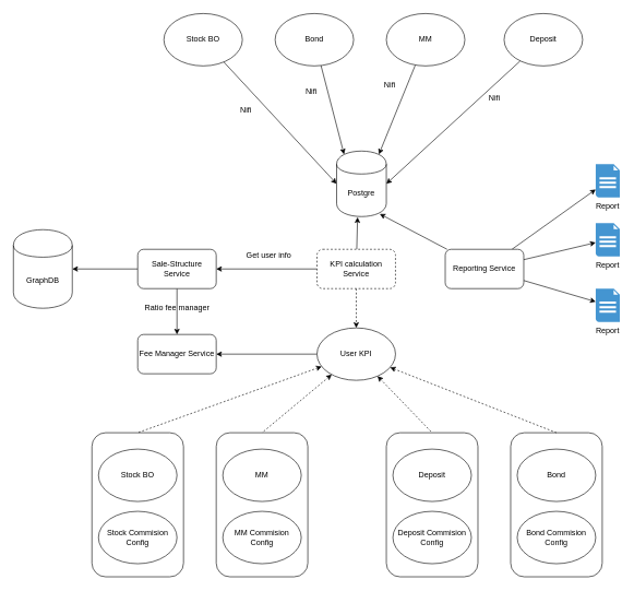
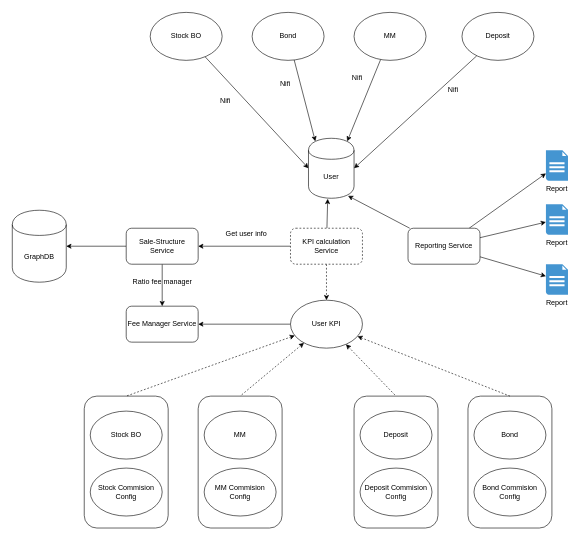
- <mxCell id="10" value="Postgre" style="shape=cylinder;whiteSpace=wrap;html=1;boundedLbl=1;backgroundOutline=1;" parent="1" vertex="1"><mxGeometry x="514" y="230" width="76" height="100" as="geometry" /></mxCell>
+ <mxCell id="10" value="User" style="shape=cylinder;whiteSpace=wrap;html=1;boundedLbl=1;backgroundOutline=1;" parent="1" vertex="1"><mxGeometry x="514" y="230" width="76" height="100" as="geometry" /></mxCell>
